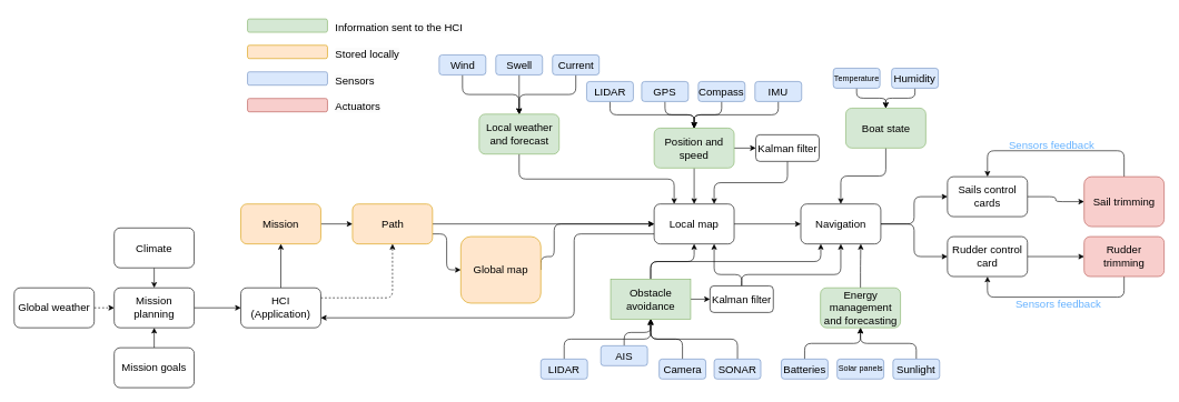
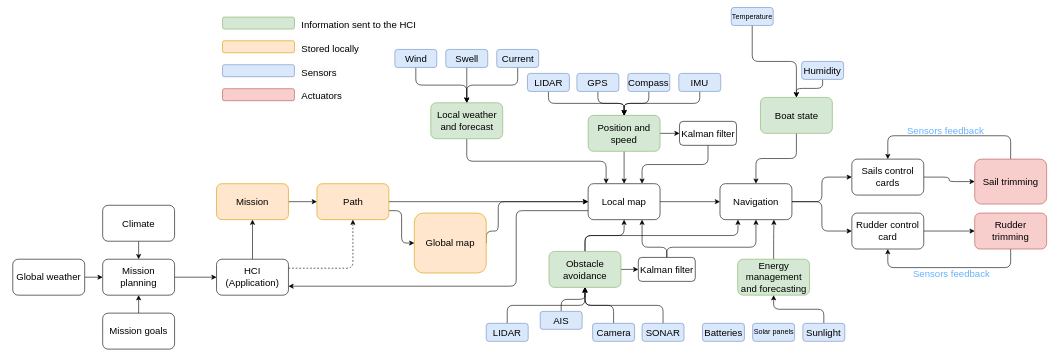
- <mxCell id="70" value="Temperature" style="rounded=1;fillColor=#dae8fc;strokeColor=#6c8ebf;fontSize=12;html=1;whiteSpace=wrap;" vertex="1" parent="1"><mxGeometry x="1248.75" y="102" width="70" height="30" as="geometry" /></mxCell>
+ <mxCell id="70" value="Temperature" style="rounded=1;fillColor=#dae8fc;strokeColor=#6c8ebf;fontSize=12;html=1;whiteSpace=wrap;" vertex="1" parent="1"><mxGeometry x="1218.75" y="12" width="70" height="30" as="geometry" /></mxCell>
- <mxCell id="18" value="Obstacle avoidance" style="whiteSpace=wrap;html=1;fillColor=#d5e8d4;strokeColor=#82b366;fontSize=16;rounded=0;" vertex="1" parent="1"><mxGeometry x="914.75" y="419" width="120" height="60" as="geometry" /></mxCell>
+ <mxCell id="18" value="Obstacle avoidance" style="rounded=1;whiteSpace=wrap;html=1;fillColor=#d5e8d4;strokeColor=#82b366;fontSize=16;" vertex="1" parent="1"><mxGeometry x="914.75" y="419" width="120" height="60" as="geometry" /></mxCell>
- <mxCell id="79" style="edgeStyle=orthogonalEdgeStyle;html=1;exitX=1;exitY=0.5;exitDx=0;exitDy=0;entryX=0;entryY=0.5;entryDx=0;entryDy=0;fontSize=16;dashed=1;" edge="1" parent="1" source="80" target="76"><mxGeometry relative="1" as="geometry" /></mxCell>
+ <mxCell id="79" style="edgeStyle=orthogonalEdgeStyle;html=1;exitX=1;exitY=0.5;exitDx=0;exitDy=0;entryX=0;entryY=0.5;entryDx=0;entryDy=0;fontSize=16;" edge="1" parent="1" source="80" target="76"><mxGeometry relative="1" as="geometry" /></mxCell>
- <mxCell id="65" style="edgeStyle=orthogonalEdgeStyle;html=1;exitX=0.5;exitY=0;exitDx=0;exitDy=0;entryX=0.5;entryY=1;entryDx=0;entryDy=0;fontSize=16;" edge="1" parent="1" source="66" target="63"><mxGeometry relative="1" as="geometry" /></mxCell>
